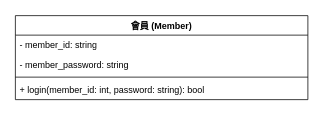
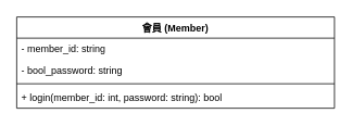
- <mxCell id="4" value="- member_password: string" style="text;strokeColor=none;fillColor=none;align=left;verticalAlign=top;spacingLeft=4;spacingRight=4;overflow=hidden;rotatable=0;points=[[0,0.5],[1,0.5]];portConstraint=eastwest;whiteSpace=wrap;html=1;" vertex="1" parent="2"><mxGeometry y="52" width="390" height="26" as="geometry" /></mxCell>
+ <mxCell id="4" value="- bool_password: string" style="text;strokeColor=none;fillColor=none;align=left;verticalAlign=top;spacingLeft=4;spacingRight=4;overflow=hidden;rotatable=0;points=[[0,0.5],[1,0.5]];portConstraint=eastwest;whiteSpace=wrap;html=1;" vertex="1" parent="2"><mxGeometry y="52" width="390" height="26" as="geometry" /></mxCell>
